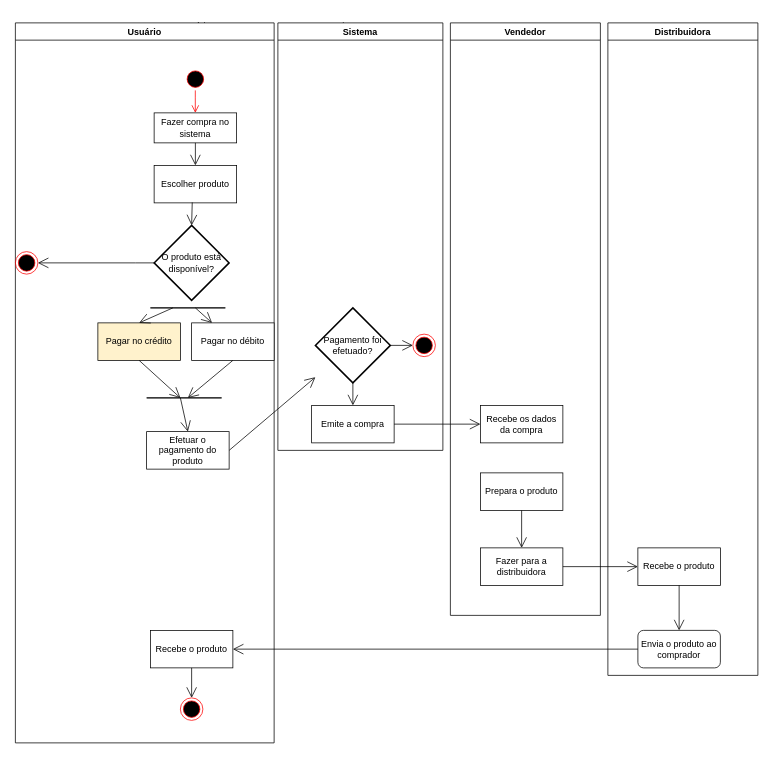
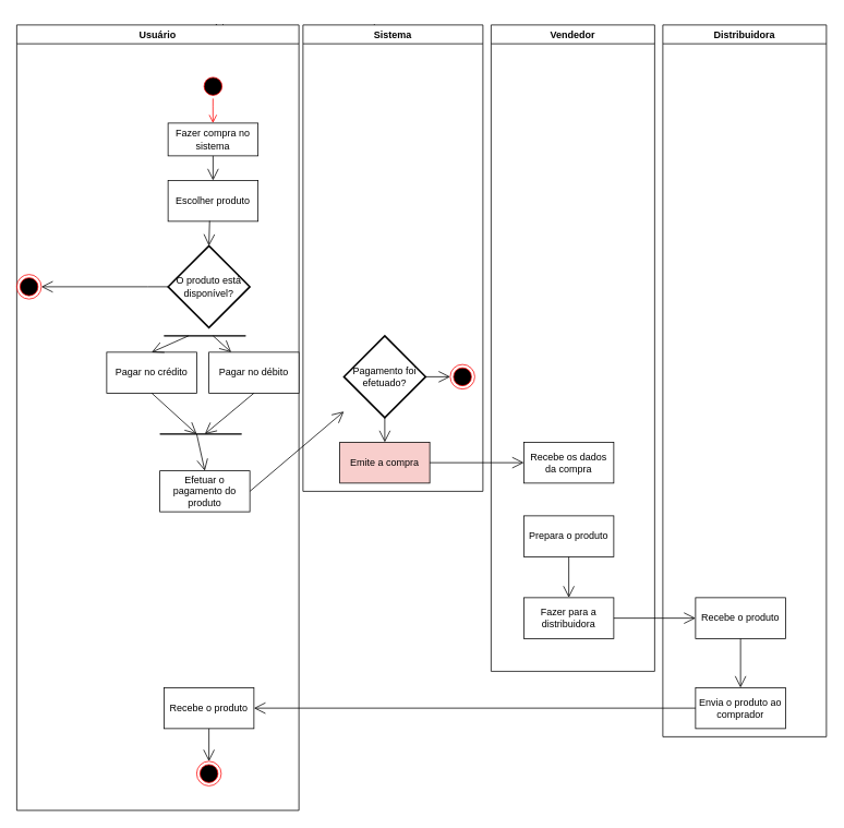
- <mxCell id="25" value="Pagar no crédito" style="html=1;whiteSpace=wrap;fillColor=#fff2cc;" vertex="1" parent="18"><mxGeometry x="110" y="400" width="110" height="50" as="geometry" /></mxCell>
+ <mxCell id="25" value="Pagar no crédito" style="html=1;whiteSpace=wrap;" vertex="1" parent="18"><mxGeometry x="110" y="400" width="110" height="50" as="geometry" /></mxCell>
- <mxCell id="17" value="Emite a compra" style="html=1;whiteSpace=wrap;" parent="1" vertex="1"><mxGeometry x="415" y="540" width="110" height="50" as="geometry" /></mxCell>
+ <mxCell id="17" value="Emite a compra" style="html=1;whiteSpace=wrap;fillColor=#f8cecc;" parent="1" vertex="1"><mxGeometry x="415" y="540" width="110" height="50" as="geometry" /></mxCell>
- <mxCell id="35" value="Envia o produto ao comprador" style="html=1;whiteSpace=wrap;rounded=1;" parent="33" vertex="1"><mxGeometry x="40" y="810" width="110" height="50" as="geometry" /></mxCell>
+ <mxCell id="35" value="Envia o produto ao comprador" style="html=1;whiteSpace=wrap;" parent="33" vertex="1"><mxGeometry x="40" y="810" width="110" height="50" as="geometry" /></mxCell>
